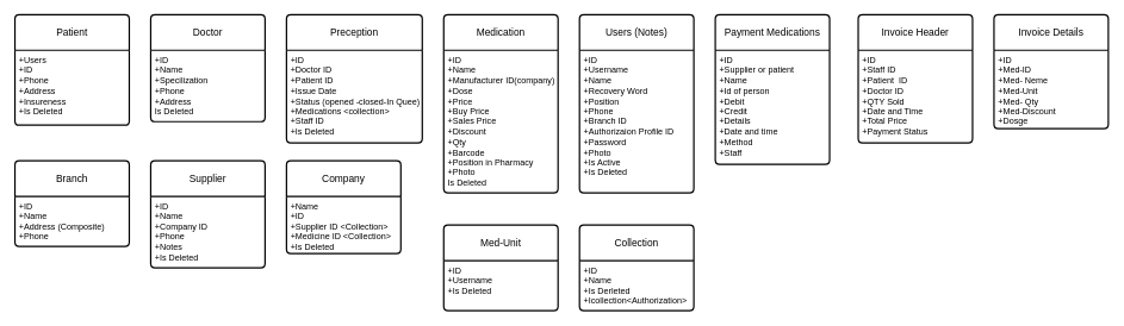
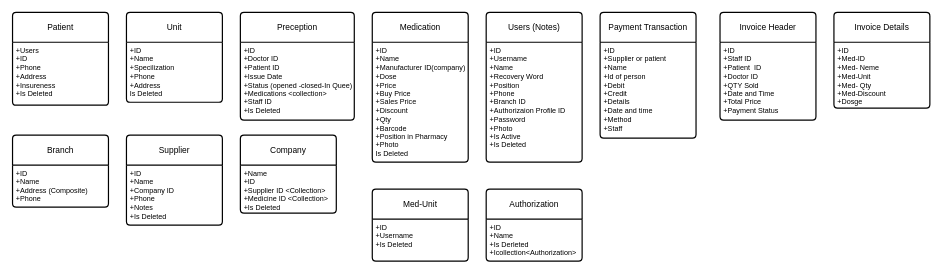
- <mxCell id="10" value="Doctor" style="swimlane;childLayout=stackLayout;horizontal=1;startSize=50;horizontalStack=0;rounded=1;fontSize=14;fontStyle=0;strokeWidth=2;resizeParent=0;resizeLast=1;shadow=0;dashed=0;align=center;arcSize=4;whiteSpace=wrap;html=1;" parent="1" vertex="1"><mxGeometry x="210" y="20" width="160" height="150" as="geometry"><mxRectangle x="-50" y="-615" width="80" height="50" as="alternateBounds" /></mxGeometry></mxCell>
+ <mxCell id="10" value="Unit" style="swimlane;childLayout=stackLayout;horizontal=1;startSize=50;horizontalStack=0;rounded=1;fontSize=14;fontStyle=0;strokeWidth=2;resizeParent=0;resizeLast=1;shadow=0;dashed=0;align=center;arcSize=4;whiteSpace=wrap;html=1;" parent="1" vertex="1"><mxGeometry x="210" y="20" width="160" height="150" as="geometry"><mxRectangle x="-50" y="-615" width="80" height="50" as="alternateBounds" /></mxGeometry></mxCell>
- <mxCell id="18" value="Payment Medications" style="swimlane;childLayout=stackLayout;horizontal=1;startSize=50;horizontalStack=0;rounded=1;fontSize=14;fontStyle=0;strokeWidth=2;resizeParent=0;resizeLast=1;shadow=0;dashed=0;align=center;arcSize=4;whiteSpace=wrap;html=1;" parent="1" vertex="1"><mxGeometry x="1000" y="20" width="160" height="210" as="geometry"><mxRectangle x="450" y="-615" width="170" height="50" as="alternateBounds" /></mxGeometry></mxCell>
+ <mxCell id="18" value="Payment Transaction" style="swimlane;childLayout=stackLayout;horizontal=1;startSize=50;horizontalStack=0;rounded=1;fontSize=14;fontStyle=0;strokeWidth=2;resizeParent=0;resizeLast=1;shadow=0;dashed=0;align=center;arcSize=4;whiteSpace=wrap;html=1;" parent="1" vertex="1"><mxGeometry x="1000" y="20" width="160" height="210" as="geometry"><mxRectangle x="450" y="-615" width="170" height="50" as="alternateBounds" /></mxGeometry></mxCell>
- <mxCell id="24" value="Collection" style="swimlane;childLayout=stackLayout;horizontal=1;startSize=50;horizontalStack=0;rounded=1;fontSize=14;fontStyle=0;strokeWidth=2;resizeParent=0;resizeLast=1;shadow=0;dashed=0;align=center;arcSize=4;whiteSpace=wrap;html=1;" parent="1" vertex="1"><mxGeometry x="810" y="315" width="160" height="120" as="geometry"><mxRectangle x="550" y="-320" width="120" height="50" as="alternateBounds" /></mxGeometry></mxCell>
+ <mxCell id="24" value="Authorization" style="swimlane;childLayout=stackLayout;horizontal=1;startSize=50;horizontalStack=0;rounded=1;fontSize=14;fontStyle=0;strokeWidth=2;resizeParent=0;resizeLast=1;shadow=0;dashed=0;align=center;arcSize=4;whiteSpace=wrap;html=1;" parent="1" vertex="1"><mxGeometry x="810" y="315" width="160" height="120" as="geometry"><mxRectangle x="550" y="-320" width="120" height="50" as="alternateBounds" /></mxGeometry></mxCell>
